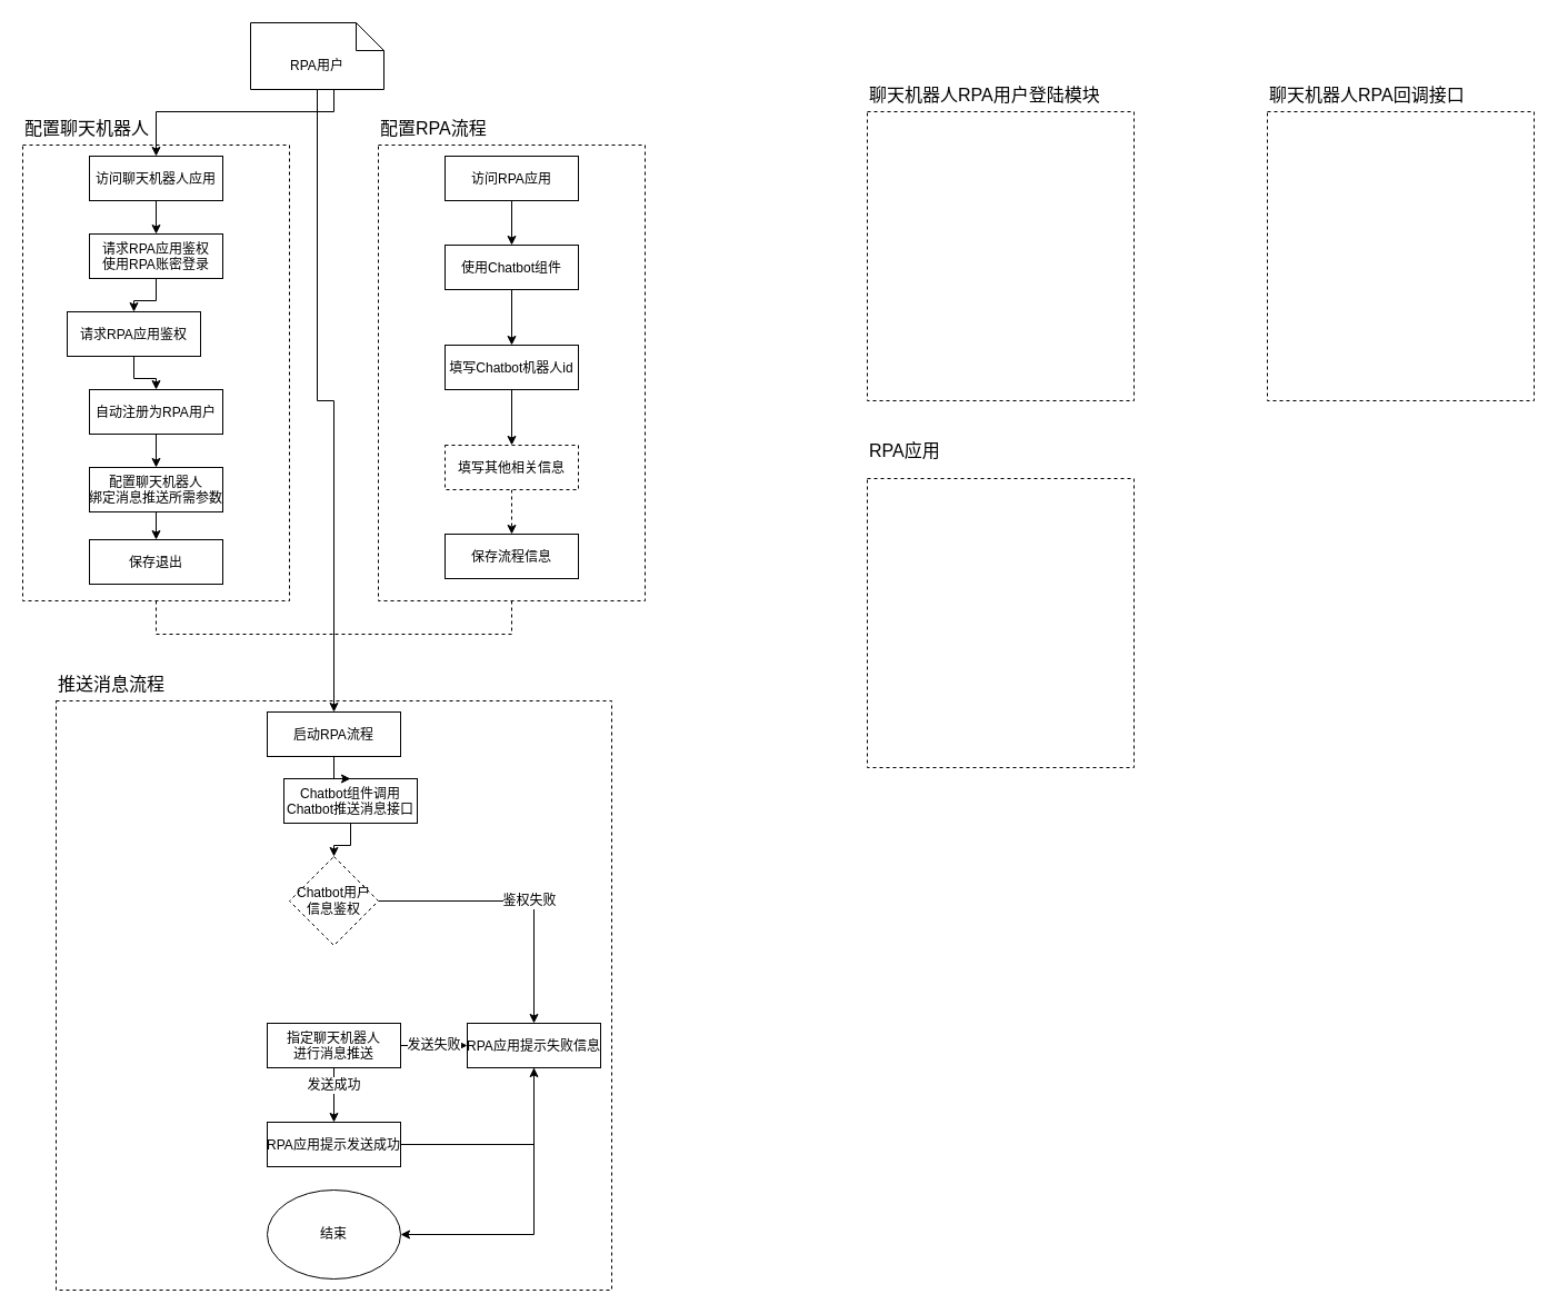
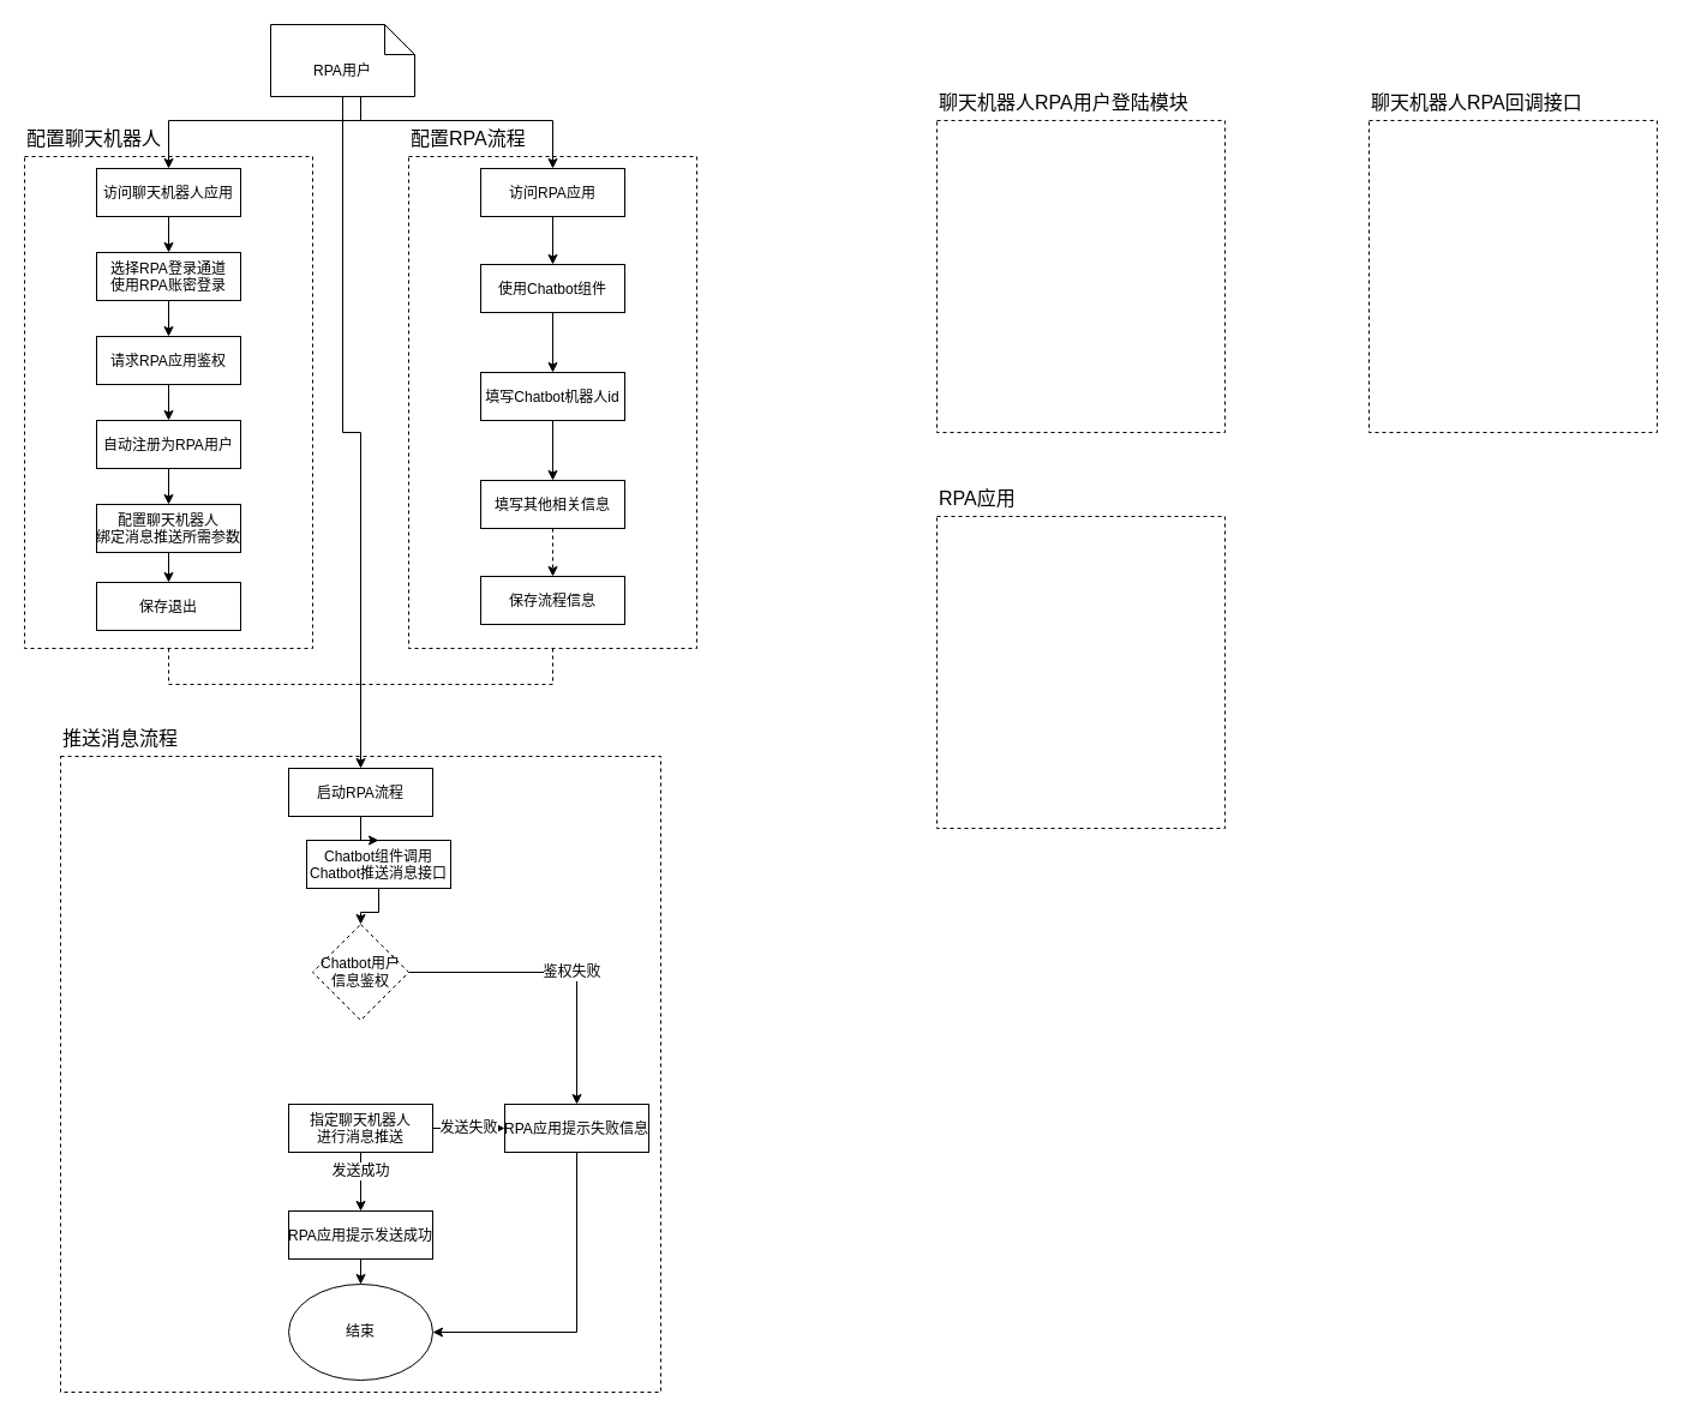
+ <mxCell id="36" style="edgeStyle=orthogonalEdgeStyle;rounded=0;orthogonalLoop=1;jettySize=auto;html=1;entryX=0.5;entryY=0;entryDx=0;entryDy=0;fontFamily=Helvetica;fontSize=12;fontColor=default;" edge="1" parent="1" source="5" target="49"><mxGeometry relative="1" as="geometry"><Array as="points"><mxPoint x="300" y="100" /><mxPoint x="460" y="100" /></Array></mxGeometry></mxCell>
- <mxCell id="7" value="请求RPA应用鉴权&#10;使用RPA账密登录" style="fontStyle=0;fontSize=12;" vertex="1" parent="1"><mxGeometry x="80" y="210" width="120" height="40" as="geometry" /></mxCell>
+ <mxCell id="7" value="选择RPA登录通道&#10;使用RPA账密登录" style="fontStyle=0;fontSize=12;" vertex="1" parent="1"><mxGeometry x="80" y="210" width="120" height="40" as="geometry" /></mxCell>
- <mxCell id="9" value="请求RPA应用鉴权" style="fontStyle=0;fontSize=12;" vertex="1" parent="1"><mxGeometry x="60" y="280" width="120" height="40" as="geometry" /></mxCell>
+ <mxCell id="9" value="请求RPA应用鉴权" style="fontStyle=0;fontSize=12;" vertex="1" parent="1"><mxGeometry x="80" y="280" width="120" height="40" as="geometry" /></mxCell>
- <mxCell id="55" value="RPA应用" style="text;html=1;strokeColor=none;fillColor=none;align=left;verticalAlign=middle;whiteSpace=wrap;rounded=0;fontSize=16;" vertex="1" parent="1"><mxGeometry x="780" y="390" width="220" height="30" as="geometry" /></mxCell>
+ <mxCell id="55" value="RPA应用" style="text;html=1;strokeColor=none;fillColor=none;align=left;verticalAlign=middle;whiteSpace=wrap;rounded=0;fontSize=16;" vertex="1" parent="1"><mxGeometry x="780" y="400" width="220" height="30" as="geometry" /></mxCell>
- <mxCell id="33" value="填写其他相关信息" style="fontStyle=0;fontSize=12;dashed=1;" vertex="1" parent="1"><mxGeometry x="400" y="400" width="120" height="40" as="geometry" /></mxCell>
+ <mxCell id="33" value="填写其他相关信息" style="fontStyle=0;fontSize=12;" vertex="1" parent="1"><mxGeometry x="400" y="400" width="120" height="40" as="geometry" /></mxCell>
- <mxCell id="42" value="" style="edgeStyle=orthogonalEdgeStyle;rounded=0;orthogonalLoop=1;jettySize=auto;html=1;fontFamily=Helvetica;fontSize=12;fontColor=default;" edge="1" parent="1" source="43" target="41"><mxGeometry relative="1" as="geometry" /></mxCell>
+ <mxCell id="42" value="" style="edgeStyle=orthogonalEdgeStyle;rounded=0;orthogonalLoop=1;jettySize=auto;html=1;fontFamily=Helvetica;fontSize=12;fontColor=default;" edge="1" parent="1" source="43" target="45"><mxGeometry relative="1" as="geometry" /></mxCell>
